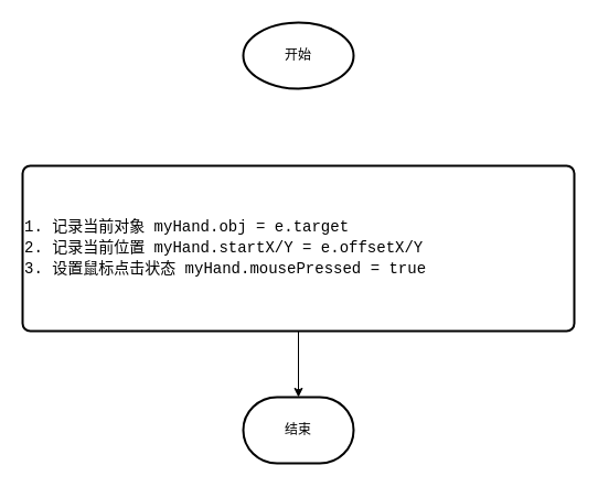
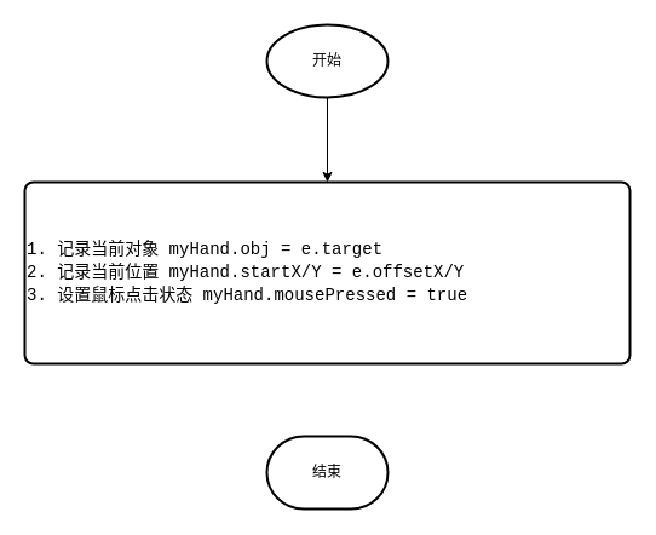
+ <mxCell id="4" style="edgeStyle=orthogonalEdgeStyle;rounded=0;orthogonalLoop=1;jettySize=auto;html=1;exitX=0.5;exitY=1;exitDx=0;exitDy=0;exitPerimeter=0;entryX=0.5;entryY=0;entryDx=0;entryDy=0;fontFamily=Helvetica;fontSize=18;fontColor=default;" parent="1" source="5" target="3" edge="1"><mxGeometry relative="1" as="geometry" /></mxCell>
- <mxCell id="2" style="edgeStyle=orthogonalEdgeStyle;rounded=0;orthogonalLoop=1;jettySize=auto;html=1;exitX=0.5;exitY=1;exitDx=0;exitDy=0;entryX=0.5;entryY=0;entryDx=0;entryDy=0;entryPerimeter=0;fontFamily=Helvetica;fontSize=18;fontColor=default;" parent="1" source="3" target="6" edge="1"><mxGeometry relative="1" as="geometry" /></mxCell>
